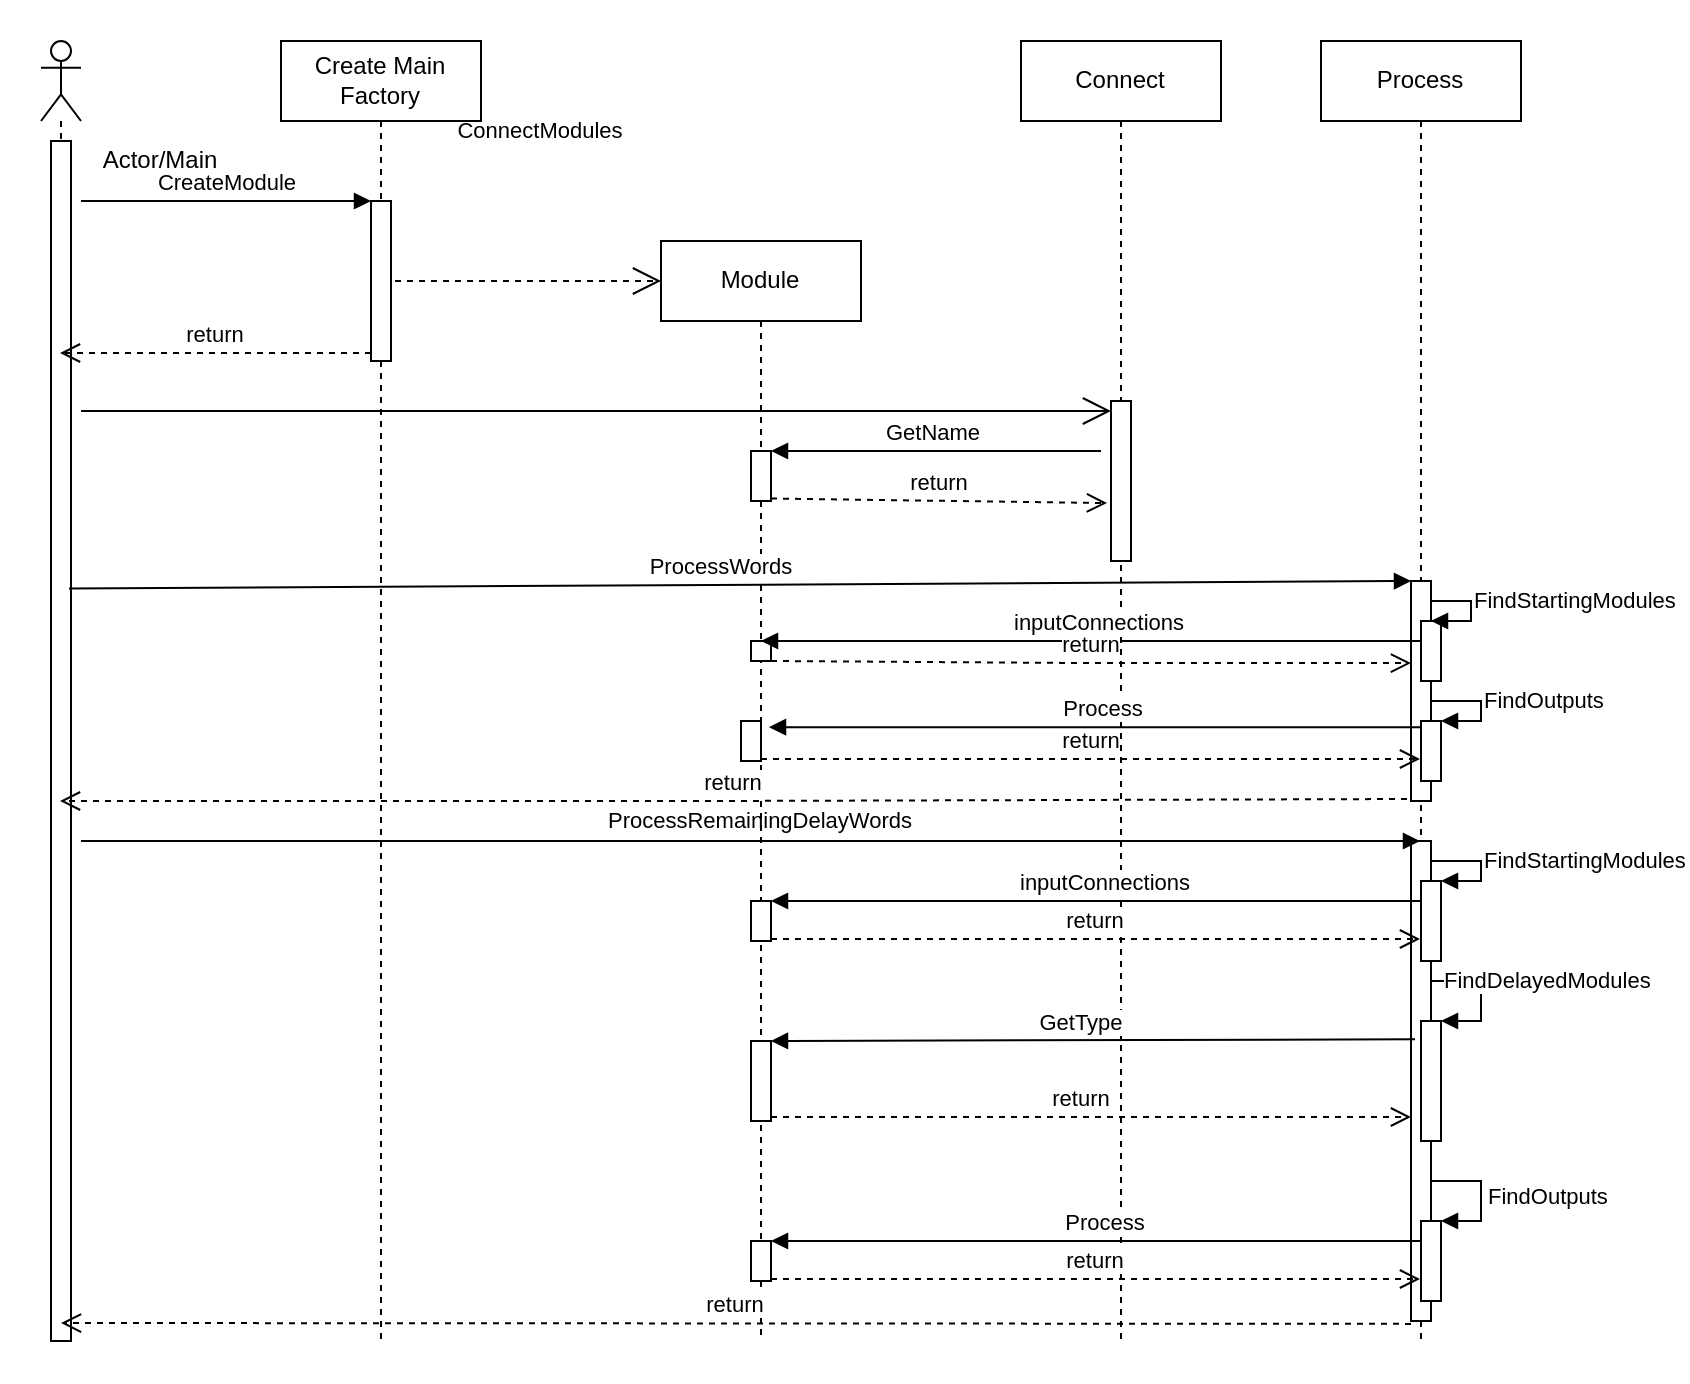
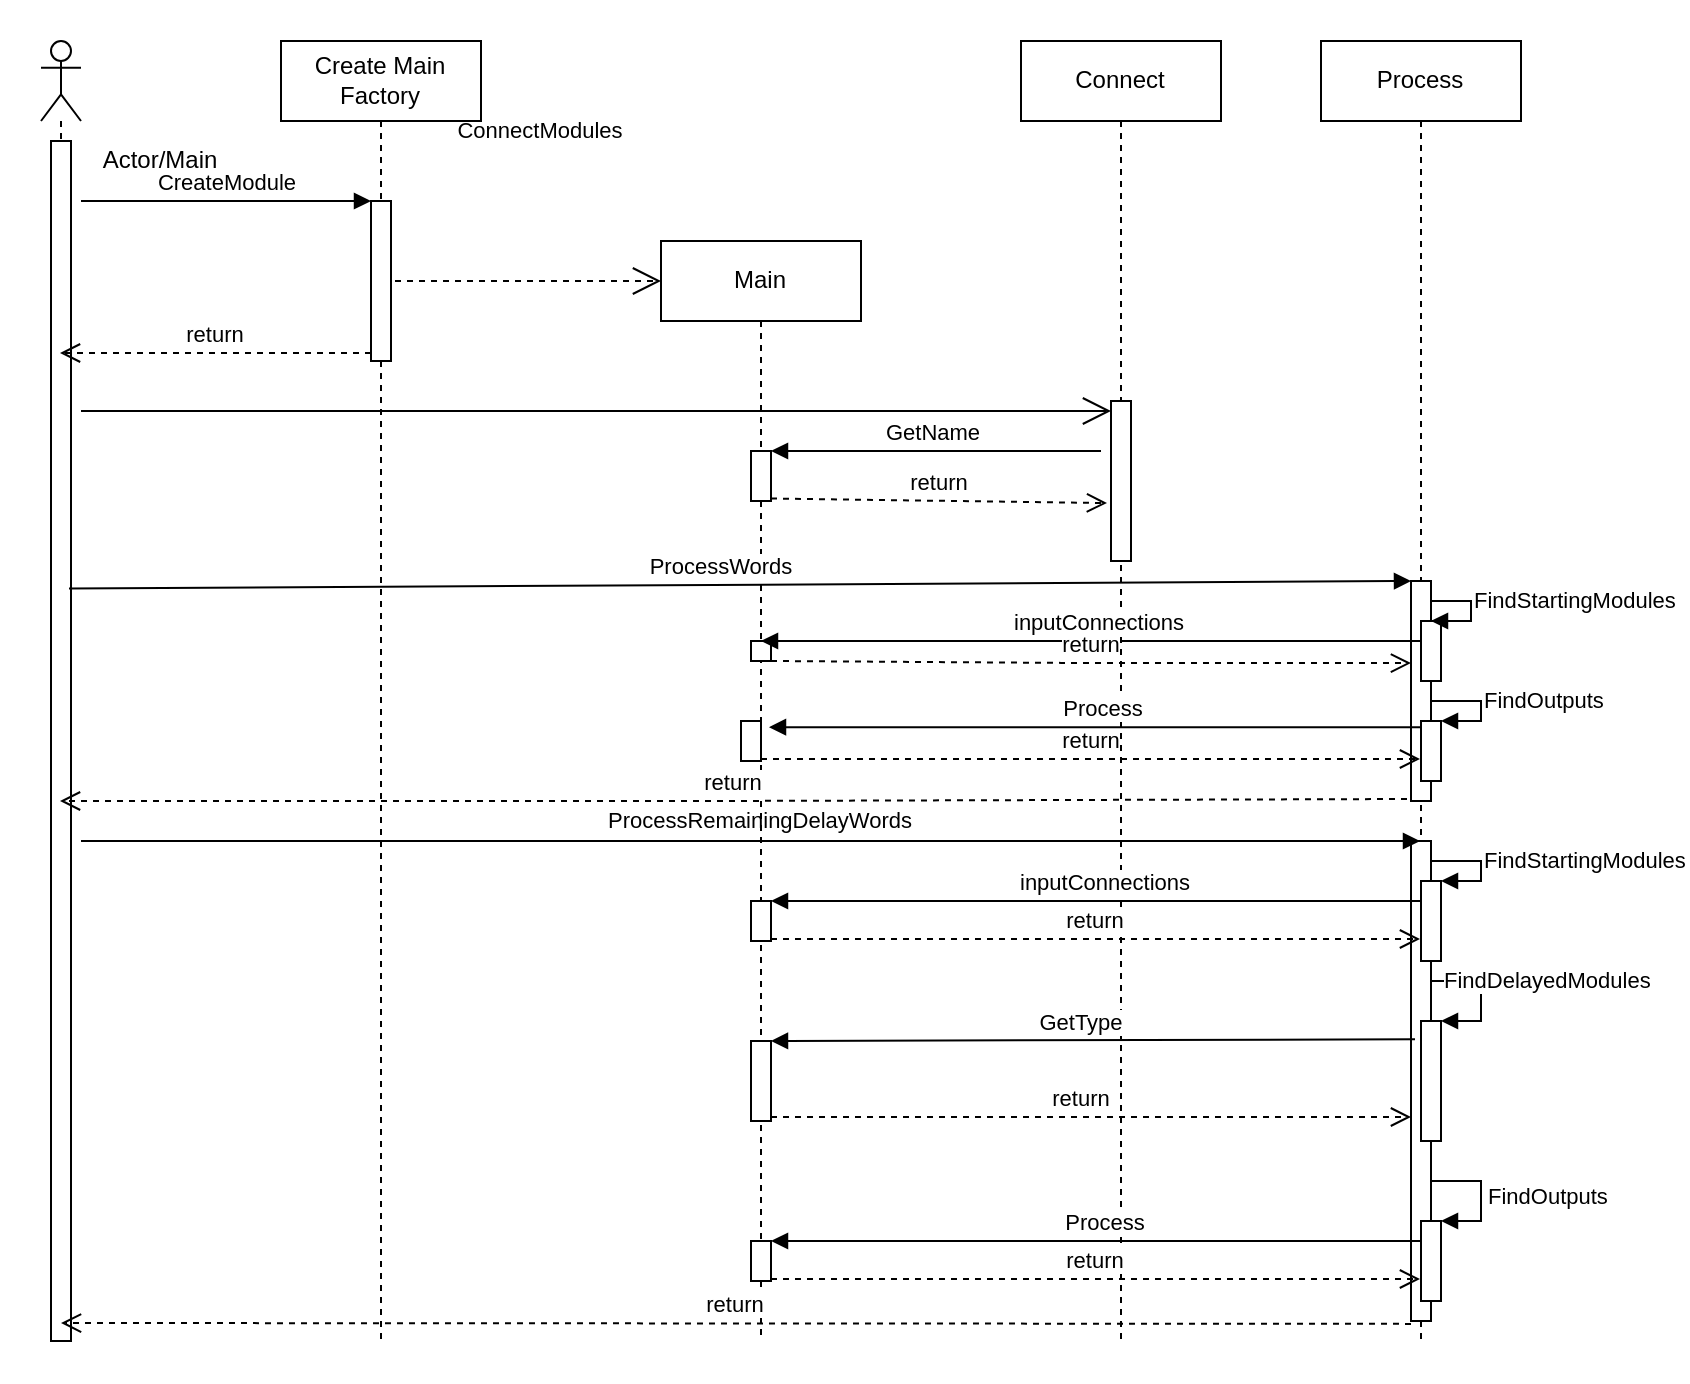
- <mxCell id="7" value="Module" style="shape=umlLifeline;perimeter=lifelinePerimeter;whiteSpace=wrap;html=1;container=1;collapsible=0;recursiveResize=0;outlineConnect=0;" vertex="1" parent="1"><mxGeometry x="330" y="120" width="100" height="550" as="geometry" /></mxCell>
+ <mxCell id="7" value="Main" style="shape=umlLifeline;perimeter=lifelinePerimeter;whiteSpace=wrap;html=1;container=1;collapsible=0;recursiveResize=0;outlineConnect=0;" vertex="1" parent="1"><mxGeometry x="330" y="120" width="100" height="550" as="geometry" /></mxCell>
